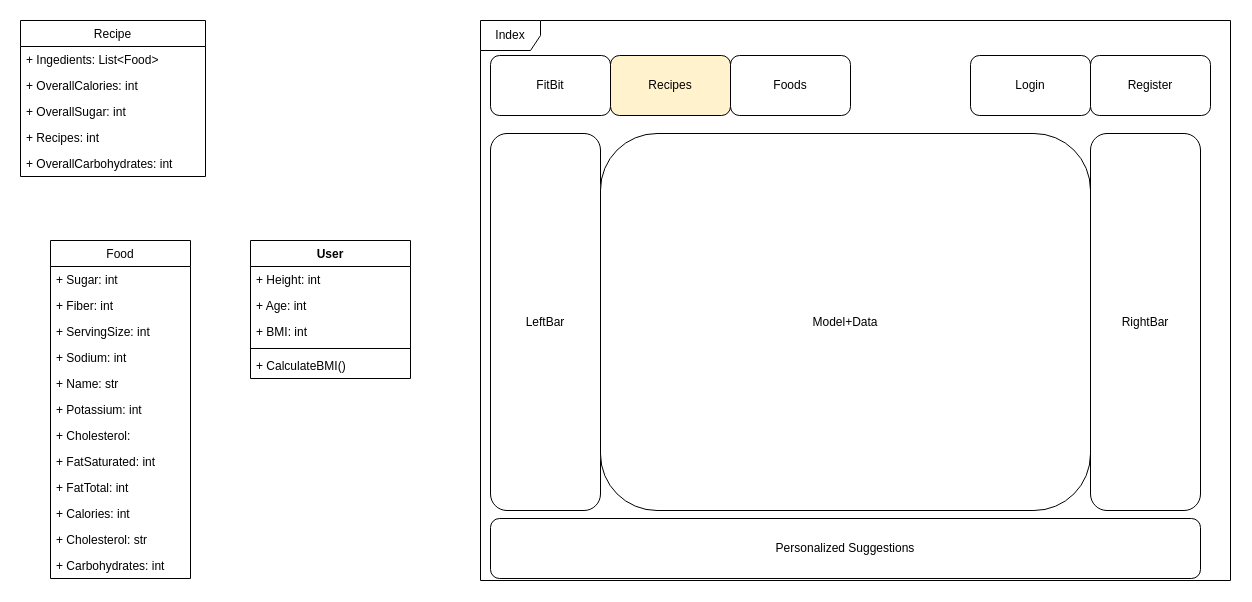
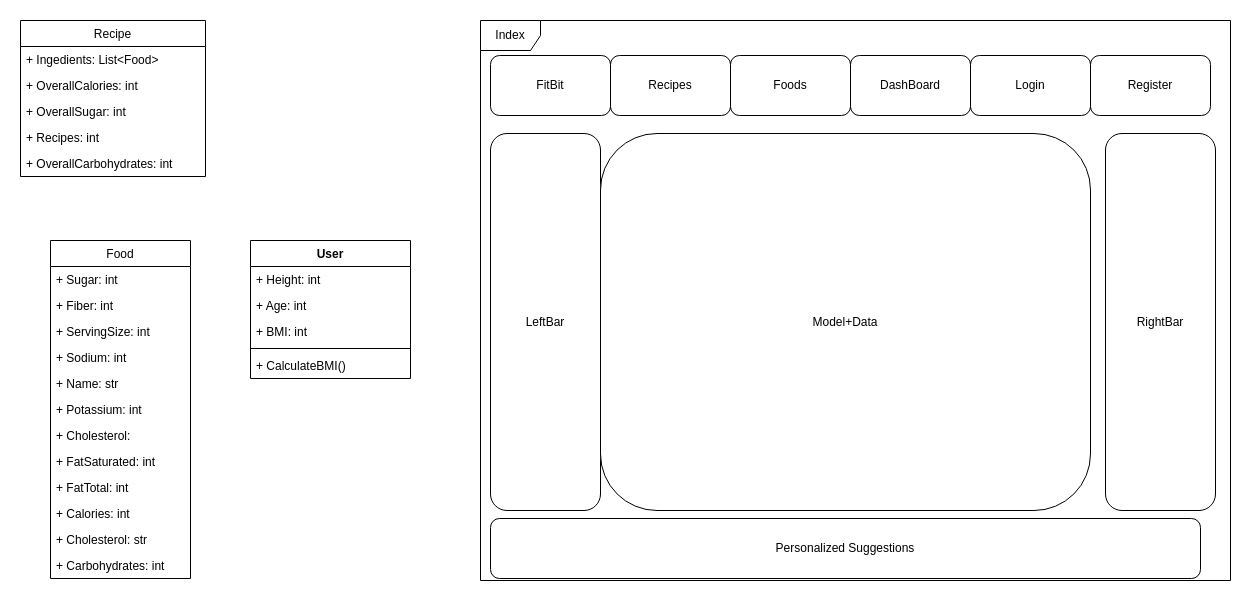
- <mxCell id="29" value="Recipes" style="rounded=1;whiteSpace=wrap;html=1;fillColor=#fff2cc;" vertex="1" parent="1"><mxGeometry x="610" y="55" width="120" height="60" as="geometry" /></mxCell>
+ <mxCell id="29" value="Recipes" style="rounded=1;whiteSpace=wrap;html=1;" vertex="1" parent="1"><mxGeometry x="610" y="55" width="120" height="60" as="geometry" /></mxCell>
+ <mxCell id="31" value="DashBoard" style="rounded=1;whiteSpace=wrap;html=1;" vertex="1" parent="1"><mxGeometry x="850" y="55" width="120" height="60" as="geometry" /></mxCell>
- <mxCell id="36" value="RightBar" style="rounded=1;whiteSpace=wrap;html=1;" vertex="1" parent="1"><mxGeometry x="1090" y="133" width="110" height="377" as="geometry" /></mxCell>
+ <mxCell id="36" value="RightBar" style="rounded=1;whiteSpace=wrap;html=1;" vertex="1" parent="1"><mxGeometry x="1105" y="133" width="110" height="377" as="geometry" /></mxCell>
